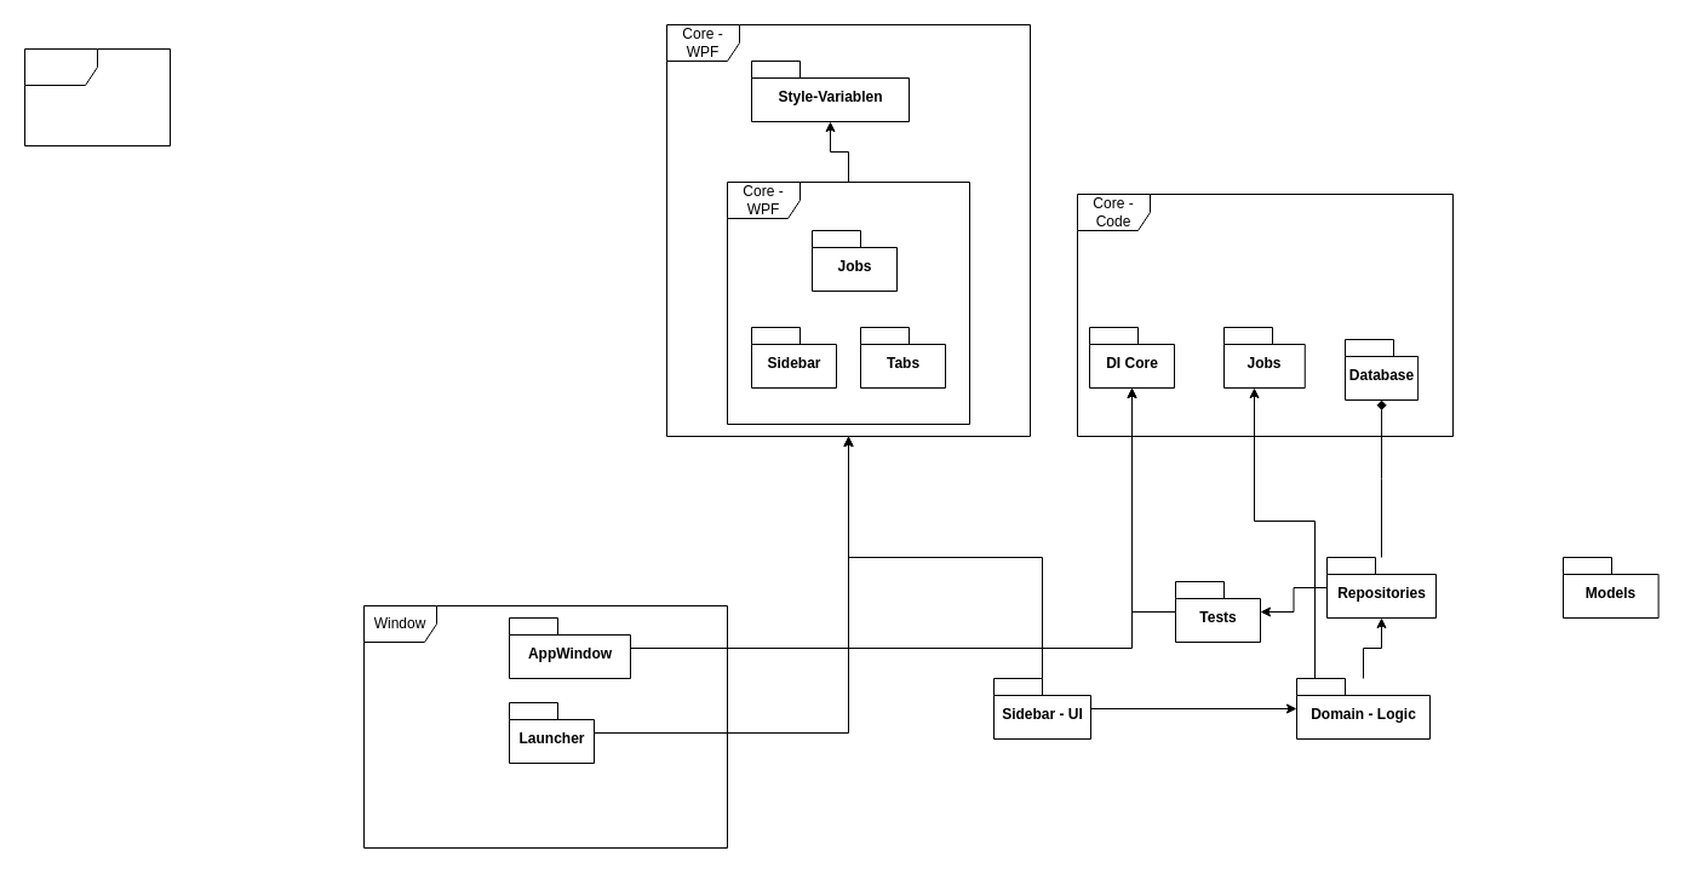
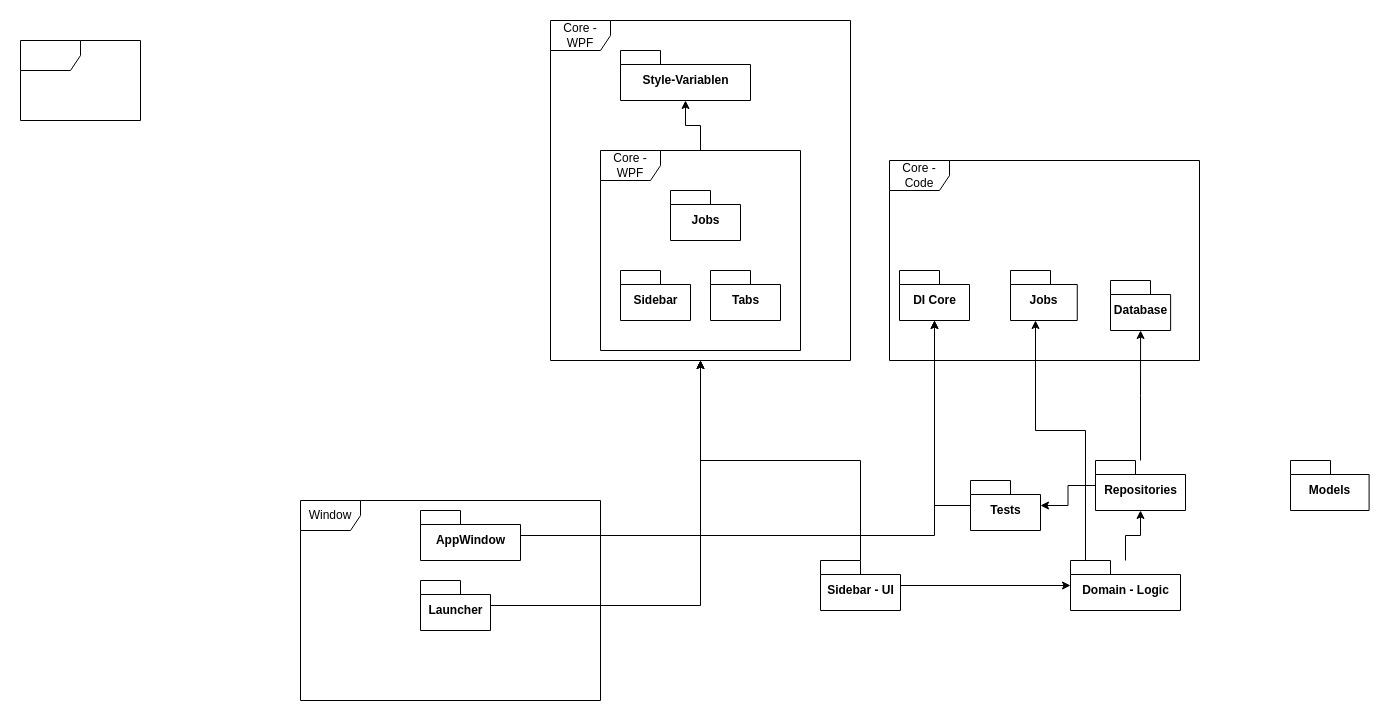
- <mxCell id="5" style="edgeStyle=orthogonalEdgeStyle;rounded=0;orthogonalLoop=1;jettySize=auto;html=1;endArrow=diamond;" parent="1" source="7" target="24" edge="1"><mxGeometry relative="1" as="geometry" /></mxCell>
+ <mxCell id="5" style="edgeStyle=orthogonalEdgeStyle;rounded=0;orthogonalLoop=1;jettySize=auto;html=1;" parent="1" source="7" target="24" edge="1"><mxGeometry relative="1" as="geometry" /></mxCell>
